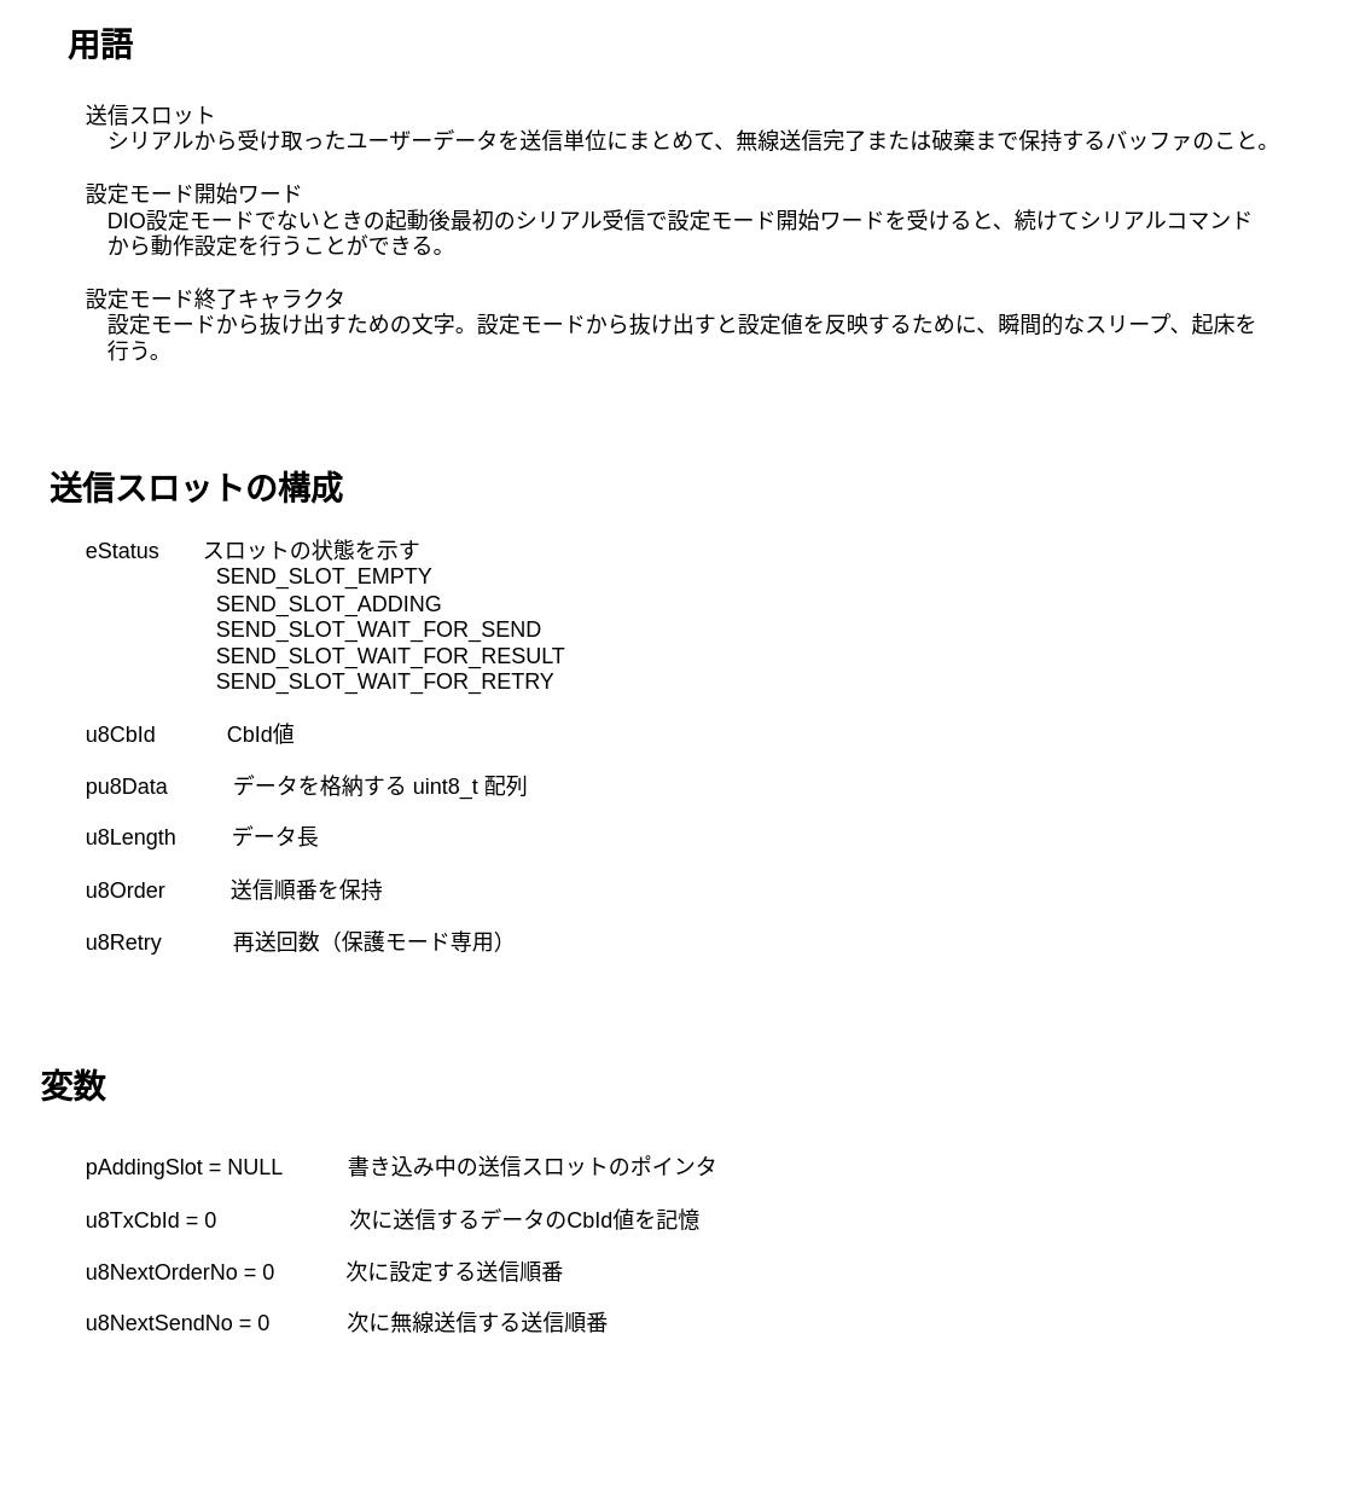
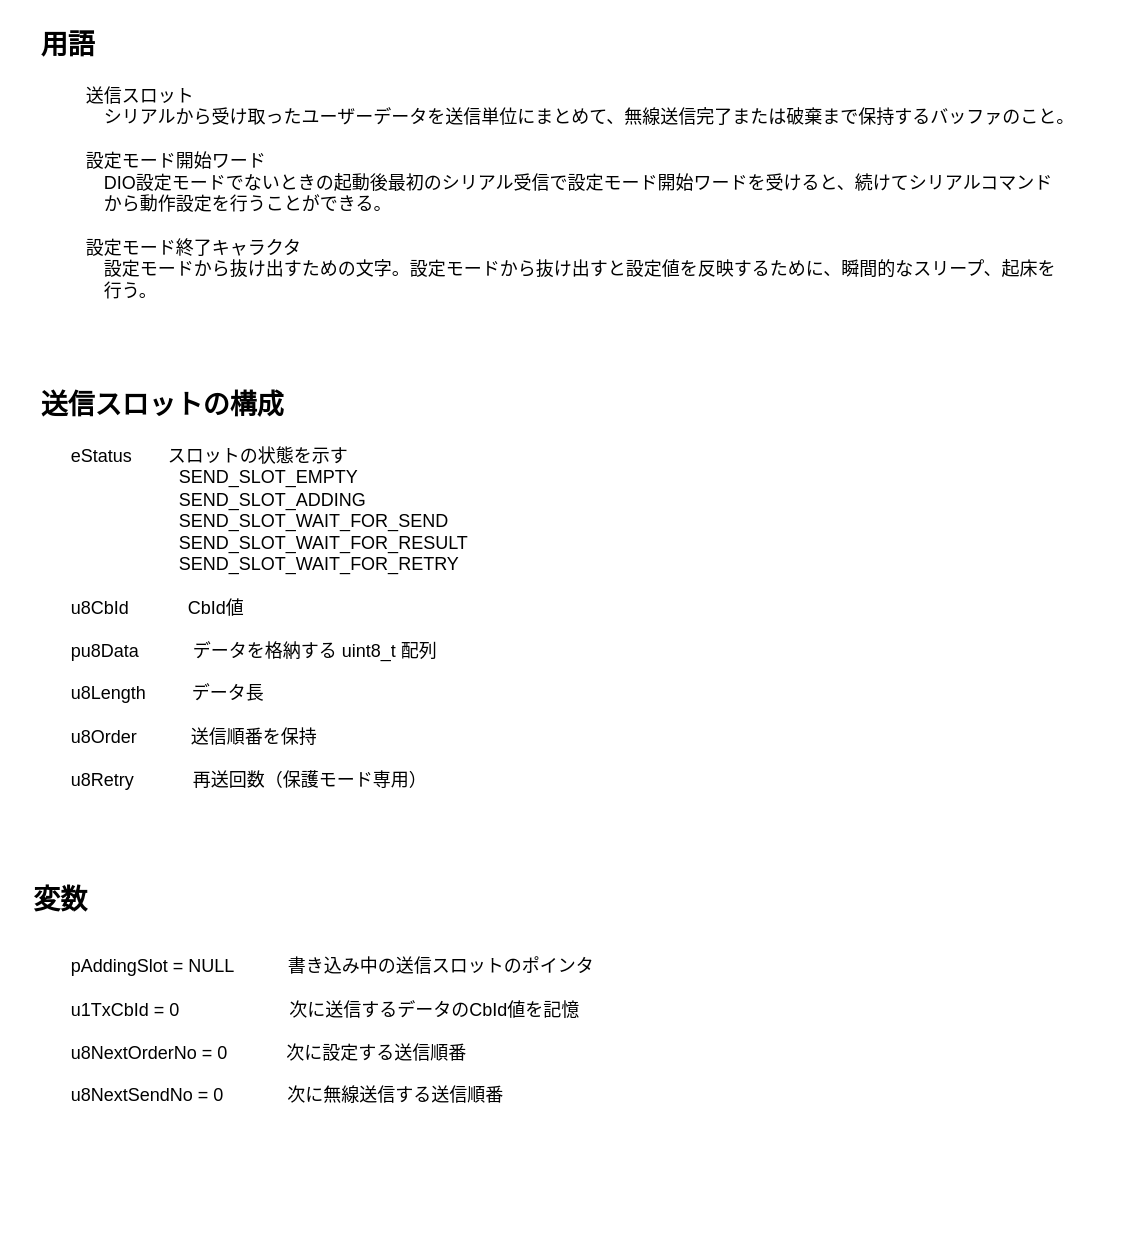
- <mxCell id="3" value="用語" style="text;html=1;strokeColor=none;fillColor=none;align=left;verticalAlign=middle;whiteSpace=wrap;rounded=0;fontSize=18;fontStyle=1" parent="1" vertex="1"><mxGeometry x="35" y="15" width="40" height="20" as="geometry" /></mxCell>
+ <mxCell id="3" value="用語" style="text;html=1;strokeColor=none;fillColor=none;align=left;verticalAlign=middle;whiteSpace=wrap;rounded=0;fontSize=18;fontStyle=1" parent="1" vertex="1"><mxGeometry x="25" y="20" width="40" height="20" as="geometry" /></mxCell>
- <mxCell id="5" value="送信スロット&lt;br&gt;　シリアルから受け取ったユーザーデータを送信単位にまとめて、無線送信完了または破棄まで保持するバッファのこと。&lt;br&gt;&lt;br&gt;設定モード開始ワード&lt;br&gt;　DIO設定モードでないときの起動後最初のシリアル受信で設定モード開始ワードを受けると、続けてシリアルコマンド&lt;br&gt;　から動作設定を行うことができる。&lt;br&gt;&lt;br&gt;設定モード終了キャラクタ&lt;br&gt;　設定モードから抜け出すための文字。設定モードから抜け出すと設定値を反映するために、瞬間的なスリープ、起床を&lt;br&gt;　行う。" style="text;html=1;strokeColor=none;fillColor=none;align=left;verticalAlign=top;whiteSpace=wrap;rounded=0;" parent="1" vertex="1"><mxGeometry x="45" y="50" width="680" height="180" as="geometry" /></mxCell>
+ <mxCell id="5" value="送信スロット&lt;br&gt;　シリアルから受け取ったユーザーデータを送信単位にまとめて、無線送信完了または破棄まで保持するバッファのこと。&lt;br&gt;&lt;br&gt;設定モード開始ワード&lt;br&gt;　DIO設定モードでないときの起動後最初のシリアル受信で設定モード開始ワードを受けると、続けてシリアルコマンド&lt;br&gt;　から動作設定を行うことができる。&lt;br&gt;&lt;br&gt;設定モード終了キャラクタ&lt;br&gt;　設定モードから抜け出すための文字。設定モードから抜け出すと設定値を反映するために、瞬間的なスリープ、起床を&lt;br&gt;　行う。" style="text;html=1;strokeColor=none;fillColor=none;align=left;verticalAlign=top;whiteSpace=wrap;rounded=0;" parent="1" vertex="1"><mxGeometry x="55" y="50" width="680" height="180" as="geometry" /></mxCell>
- <mxCell id="2" value="pAddingSlot = NULL　　　書き込み中の送信スロットのポインタ&lt;br&gt;&lt;br&gt;u8TxCbId = 0　　　　　&amp;nbsp; &amp;nbsp; 次に送信するデータのCbId値を記憶&lt;br&gt;&lt;br&gt;u8NextOrderNo = 0　　　 次に設定する送信順番&lt;br&gt;&lt;br&gt;u8NextSendNo = 0　　　&amp;nbsp; 次に無線送信する送信順番" style="text;html=1;strokeColor=none;fillColor=none;align=left;verticalAlign=top;whiteSpace=wrap;rounded=0;" parent="1" vertex="1"><mxGeometry x="45" y="630" width="510" height="180" as="geometry" /></mxCell>
+ <mxCell id="2" value="pAddingSlot = NULL　　　書き込み中の送信スロットのポインタ&lt;br&gt;&lt;br&gt;u1TxCbId = 0　　　　　&amp;nbsp; &amp;nbsp; 次に送信するデータのCbId値を記憶&lt;br&gt;&lt;br&gt;u8NextOrderNo = 0　　　 次に設定する送信順番&lt;br&gt;&lt;br&gt;u8NextSendNo = 0　　　&amp;nbsp; 次に無線送信する送信順番" style="text;html=1;strokeColor=none;fillColor=none;align=left;verticalAlign=top;whiteSpace=wrap;rounded=0;" parent="1" vertex="1"><mxGeometry x="45" y="630" width="510" height="180" as="geometry" /></mxCell>
